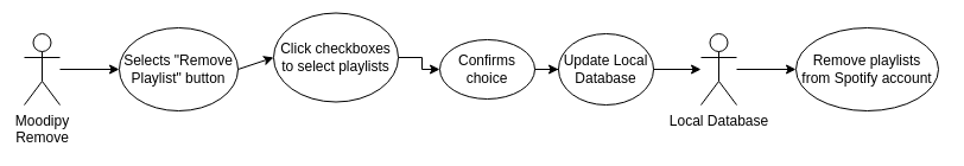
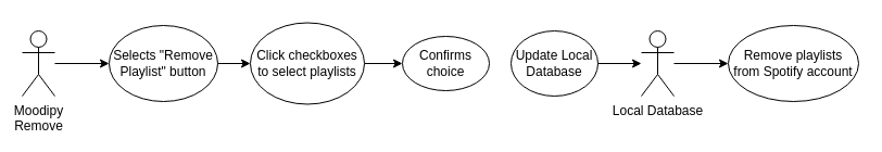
- <mxCell id="5" value="Click checkboxes to select playlists" style="ellipse;whiteSpace=wrap;html=1;" vertex="1" parent="1"><mxGeometry x="230" y="10.5" width="105" height="75" as="geometry" /></mxCell>
+ <mxCell id="5" value="Click checkboxes to select playlists" style="ellipse;whiteSpace=wrap;html=1;" vertex="1" parent="1"><mxGeometry x="230" y="20.5" width="105" height="75" as="geometry" /></mxCell>
- <mxCell id="13" value="" style="edgeStyle=orthogonalEdgeStyle;rounded=0;orthogonalLoop=1;jettySize=auto;html=1;" edge="1" parent="1" source="14" target="7"><mxGeometry relative="1" as="geometry" /></mxCell>
